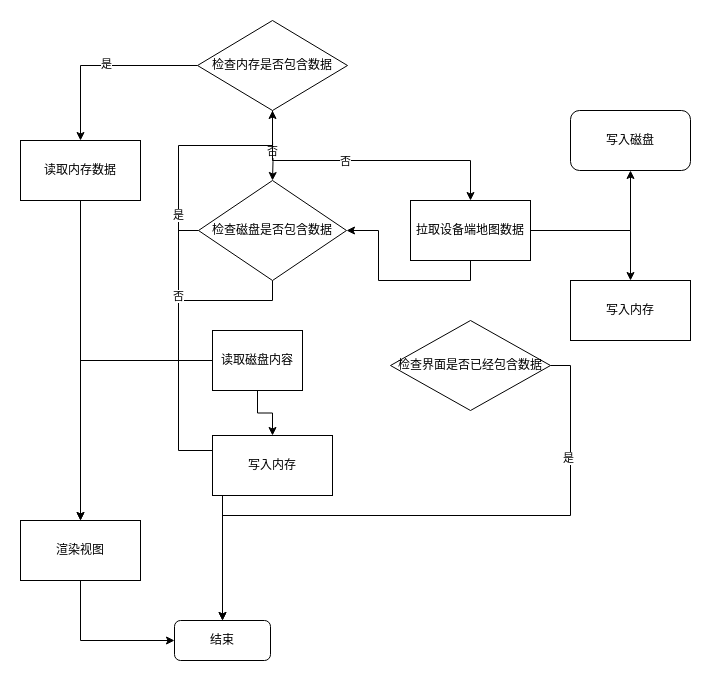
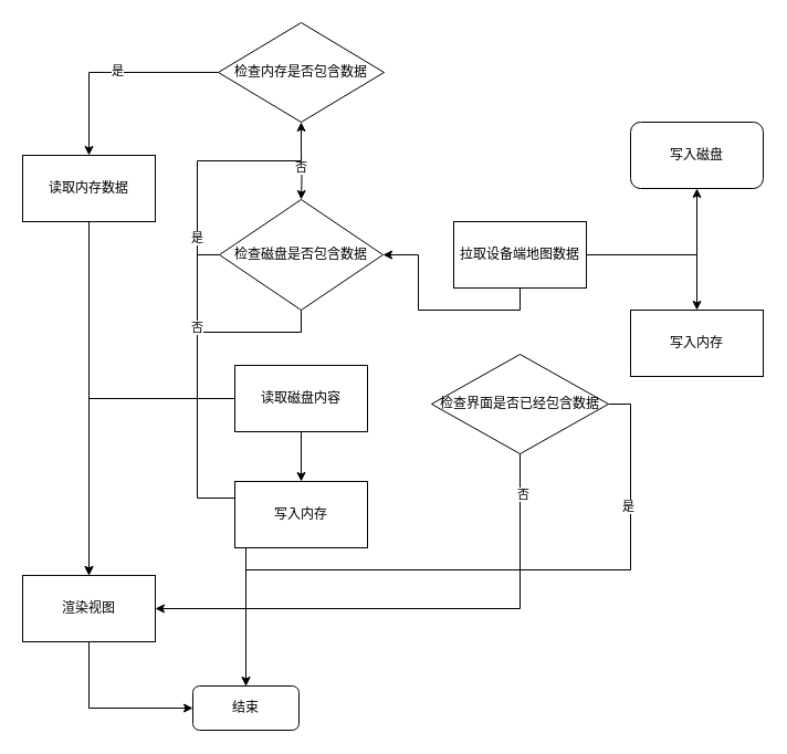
- <mxCell id="11" value="" style="edgeStyle=orthogonalEdgeStyle;rounded=0;orthogonalLoop=1;jettySize=auto;html=1;exitX=0.5;exitY=1;exitDx=0;exitDy=0;" edge="1" parent="1" source="32" target="23"><mxGeometry relative="1" as="geometry"><mxPoint x="272" y="140" as="sourcePoint" /><Array as="points"><mxPoint x="272" y="110" /><mxPoint x="272" y="160" /><mxPoint x="470" y="160" /></Array></mxGeometry></mxCell>
- <mxCell id="12" value="否" style="edgeLabel;html=1;align=center;verticalAlign=middle;resizable=0;points=[];" vertex="1" connectable="0" parent="11"><mxGeometry x="-0.152" relative="1" as="geometry"><mxPoint as="offset" /></mxGeometry></mxCell>
- <mxCell id="18" value="读取磁盘内容" style="rounded=0;whiteSpace=wrap;html=1;" vertex="1" parent="1"><mxGeometry x="212" y="330" width="90" height="60" as="geometry" /></mxCell>
+ <mxCell id="18" value="读取磁盘内容" style="rounded=0;whiteSpace=wrap;html=1;" vertex="1" parent="1"><mxGeometry x="212" y="330" width="120" height="60" as="geometry" /></mxCell>
- <mxCell id="28" style="edgeStyle=orthogonalEdgeStyle;rounded=0;orthogonalLoop=1;jettySize=auto;html=1;exitX=1;exitY=0.5;exitDx=0;exitDy=0;entryX=0.5;entryY=0;entryDx=0;entryDy=0;" edge="1" parent="1" source="30" target="9"><mxGeometry relative="1" as="geometry" /></mxCell>
+ <mxCell id="28" style="edgeStyle=orthogonalEdgeStyle;rounded=0;orthogonalLoop=1;jettySize=auto;html=1;exitX=1;exitY=0.5;exitDx=0;exitDy=0;entryX=0.5;entryY=0;entryDx=0;entryDy=0;endArrow=open;" edge="1" parent="1" source="30" target="9"><mxGeometry relative="1" as="geometry" /></mxCell>
+ <mxCell id="26" style="edgeStyle=orthogonalEdgeStyle;rounded=0;orthogonalLoop=1;jettySize=auto;html=1;exitX=0.5;exitY=1;exitDx=0;exitDy=0;entryX=1;entryY=0.5;entryDx=0;entryDy=0;" edge="1" parent="1" source="30" target="15"><mxGeometry relative="1" as="geometry"><mxPoint x="470" y="470" as="targetPoint" /></mxGeometry></mxCell>
+ <mxCell id="27" value="否" style="edgeLabel;html=1;align=center;verticalAlign=middle;resizable=0;points=[];" vertex="1" connectable="0" parent="26"><mxGeometry x="-0.847" y="2" relative="1" as="geometry"><mxPoint as="offset" /></mxGeometry></mxCell>
